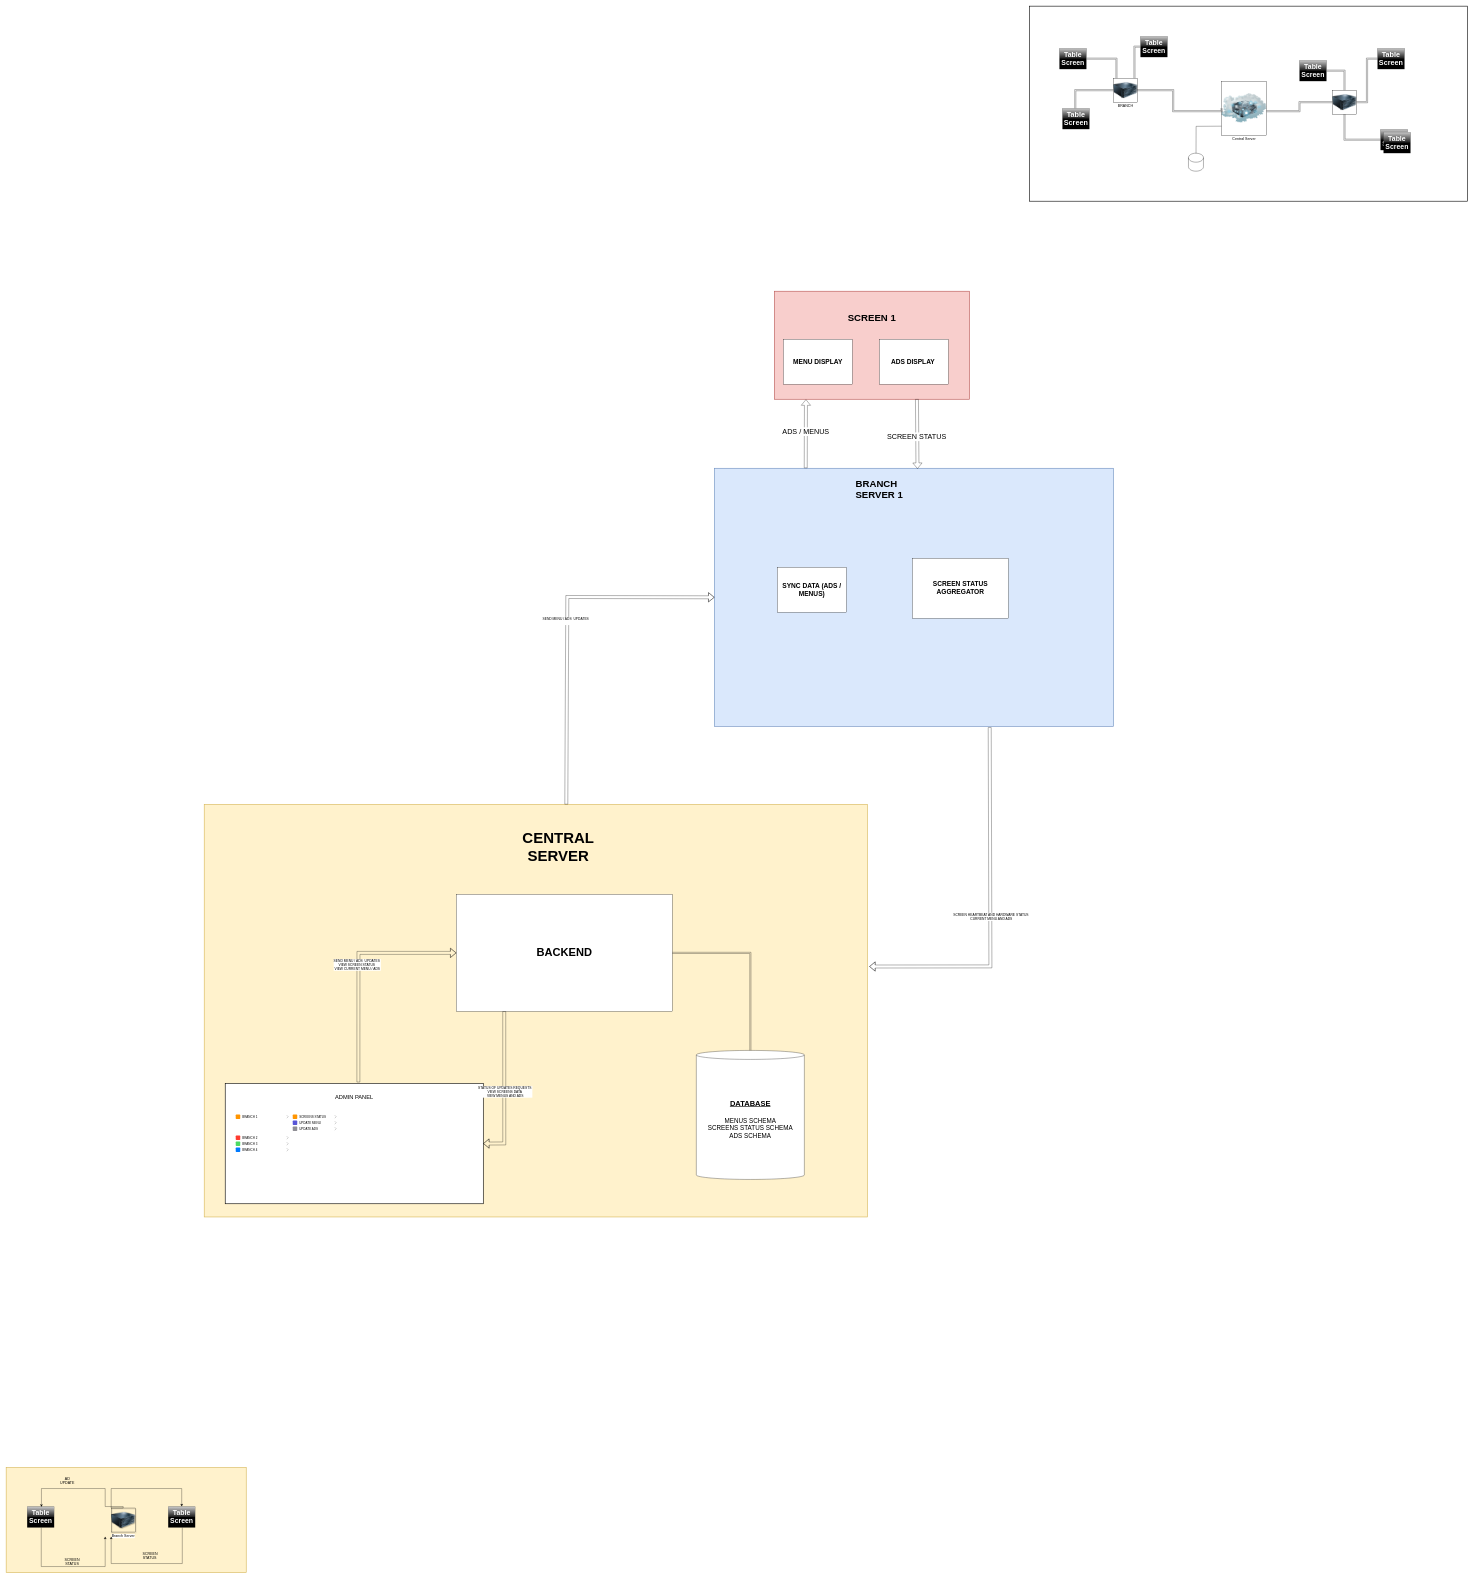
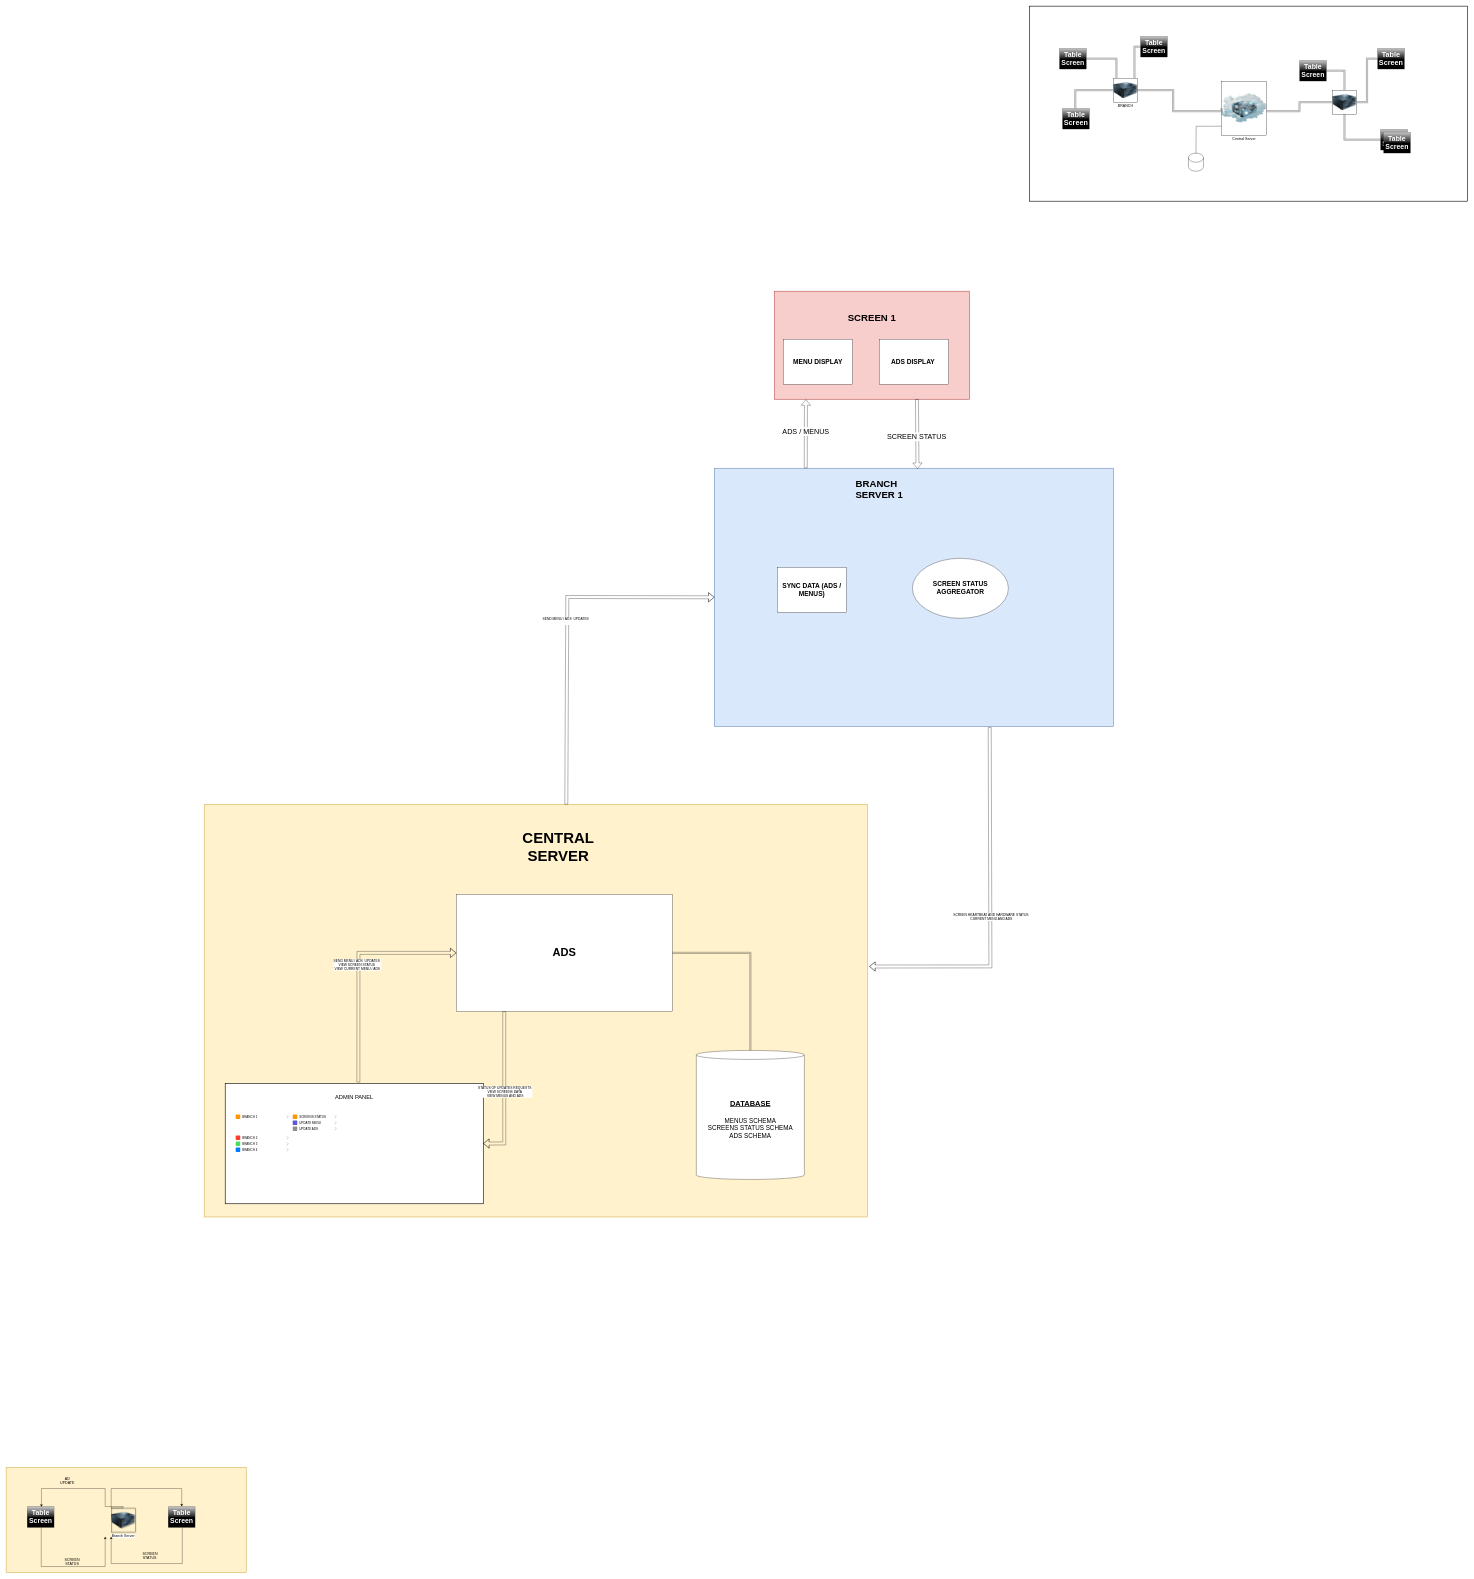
- <mxCell id="81" value="&lt;font style=&quot;font-size: 22px;&quot;&gt;&lt;b&gt;SCREEN STATUS AGGREGATOR&lt;/b&gt;&lt;/font&gt;" style="rounded=0;whiteSpace=wrap;html=1;" vertex="1" parent="1"><mxGeometry x="3040" y="1860" width="320" height="200" as="geometry" /></mxCell>
+ <mxCell id="81" value="&lt;font style=&quot;font-size: 22px;&quot;&gt;&lt;b&gt;SCREEN STATUS AGGREGATOR&lt;/b&gt;&lt;/font&gt;" style="ellipse;whiteSpace=wrap;html=1;" vertex="1" parent="1"><mxGeometry x="3040" y="1860" width="320" height="200" as="geometry" /></mxCell>
- <mxCell id="76" value="&lt;span style=&quot;font-size: 37px;&quot;&gt;&lt;b&gt;BACKEND&lt;/b&gt;&lt;/span&gt;" style="rounded=0;whiteSpace=wrap;html=1;" vertex="1" parent="1"><mxGeometry x="1520" y="2980" width="720" height="390" as="geometry" /></mxCell>
+ <mxCell id="76" value="&lt;span style=&quot;font-size: 37px;&quot;&gt;&lt;b&gt;ADS&lt;/b&gt;&lt;/span&gt;" style="rounded=0;whiteSpace=wrap;html=1;" vertex="1" parent="1"><mxGeometry x="1520" y="2980" width="720" height="390" as="geometry" /></mxCell>
